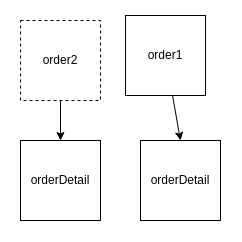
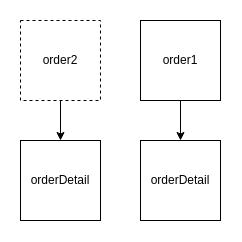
- <mxCell id="3" value="order1" style="rounded=0;whiteSpace=wrap;html=1;" vertex="1" parent="1"><mxGeometry x="125" y="15" width="80" height="80" as="geometry" /></mxCell>
+ <mxCell id="3" value="order1" style="rounded=0;whiteSpace=wrap;html=1;" vertex="1" parent="1"><mxGeometry x="140" y="20" width="80" height="80" as="geometry" /></mxCell>
